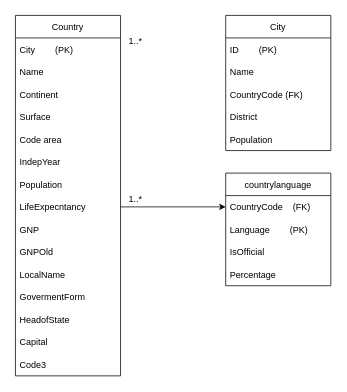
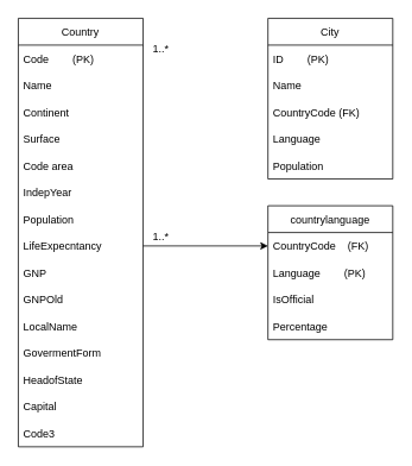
- <mxCell id="9" value="City        (PK)" style="text;strokeColor=none;fillColor=none;align=left;verticalAlign=middle;spacingLeft=4;spacingRight=4;overflow=hidden;points=[[0,0.5],[1,0.5]];portConstraint=eastwest;rotatable=0;" vertex="1" parent="8"><mxGeometry y="30" width="140" height="30" as="geometry" /></mxCell>
+ <mxCell id="9" value="Code        (PK)" style="text;strokeColor=none;fillColor=none;align=left;verticalAlign=middle;spacingLeft=4;spacingRight=4;overflow=hidden;points=[[0,0.5],[1,0.5]];portConstraint=eastwest;rotatable=0;" vertex="1" parent="8"><mxGeometry y="30" width="140" height="30" as="geometry" /></mxCell>
- <mxCell id="6" value="District" style="text;strokeColor=none;fillColor=none;align=left;verticalAlign=middle;spacingLeft=4;spacingRight=4;overflow=hidden;points=[[0,0.5],[1,0.5]];portConstraint=eastwest;rotatable=0;" vertex="1" parent="2"><mxGeometry y="120" width="140" height="30" as="geometry" /></mxCell>
+ <mxCell id="6" value="Language" style="text;strokeColor=none;fillColor=none;align=left;verticalAlign=middle;spacingLeft=4;spacingRight=4;overflow=hidden;points=[[0,0.5],[1,0.5]];portConstraint=eastwest;rotatable=0;" vertex="1" parent="2"><mxGeometry y="120" width="140" height="30" as="geometry" /></mxCell>
